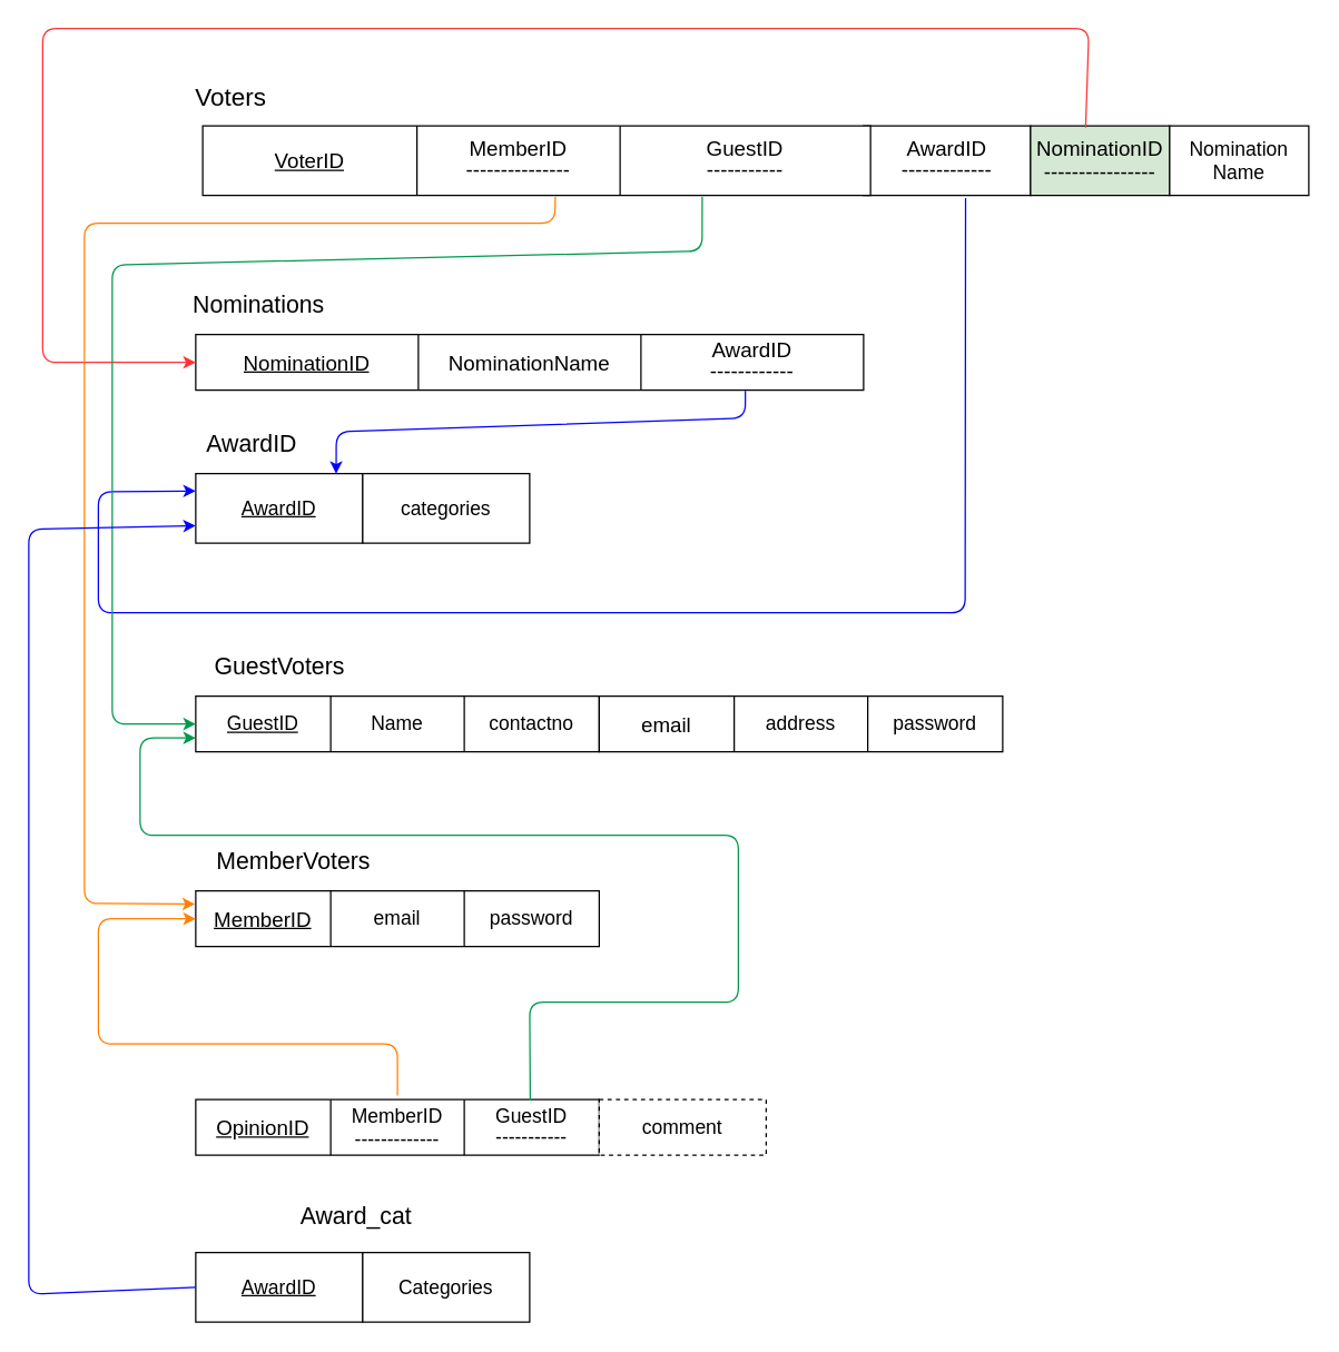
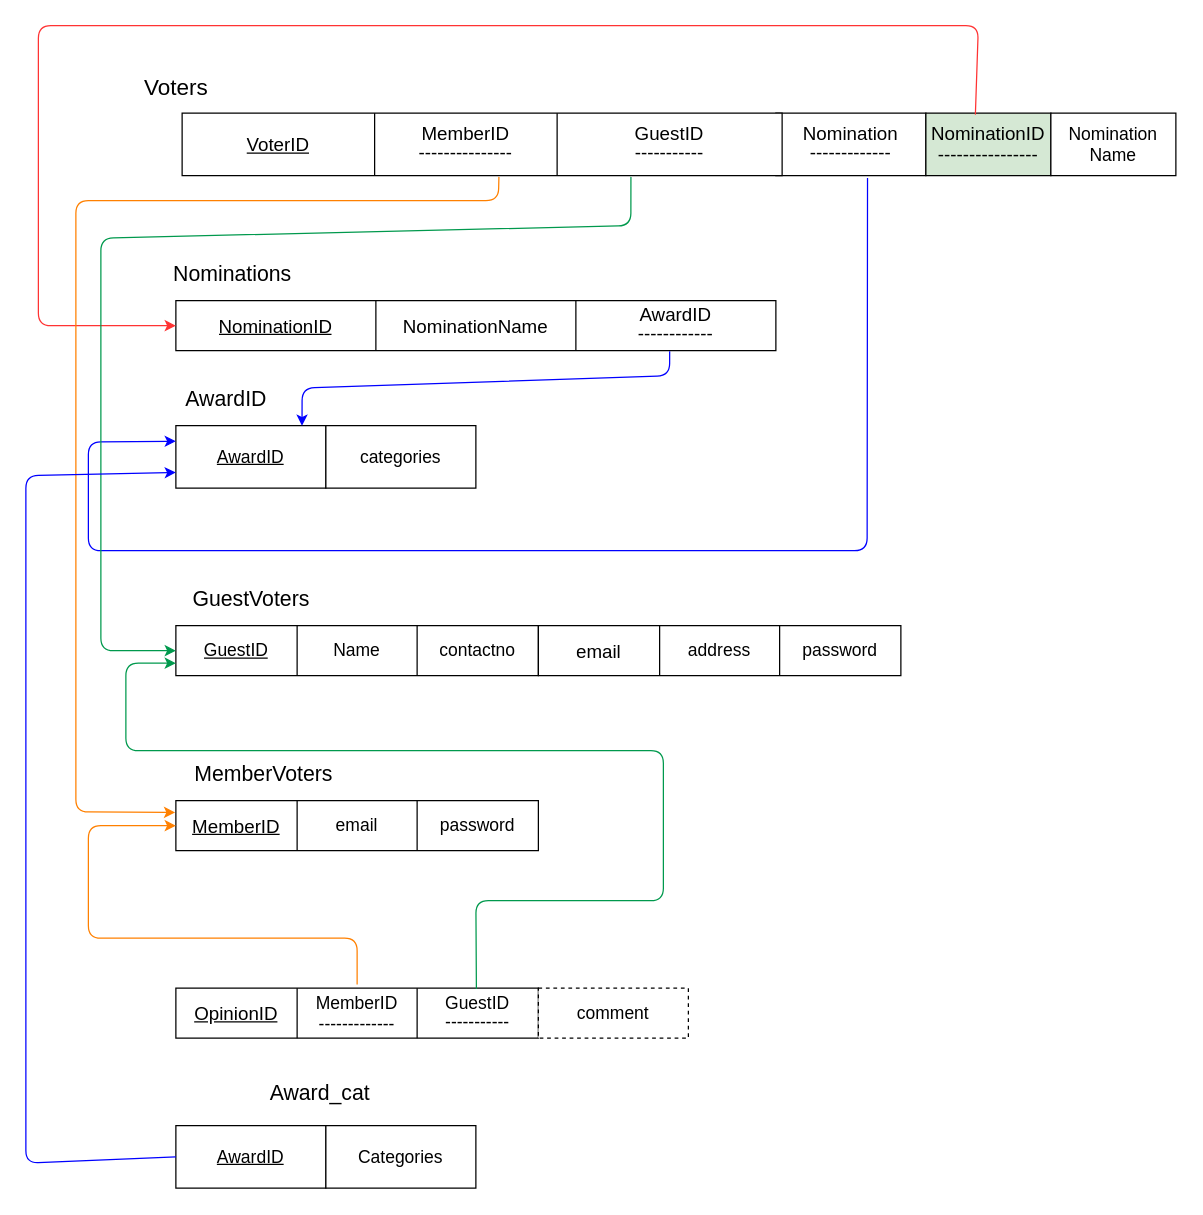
- <mxCell id="2" value="&lt;font style=&quot;font-size: 18px&quot;&gt;Voters&lt;/font&gt;" style="text;html=1;align=center;verticalAlign=middle;resizable=0;points=[];autosize=1;" vertex="1" parent="1"><mxGeometry x="130" y="60" width="70" height="20" as="geometry" /></mxCell>
+ <mxCell id="2" value="&lt;font style=&quot;font-size: 18px&quot;&gt;Voters&lt;/font&gt;" style="text;html=1;align=center;verticalAlign=middle;resizable=0;points=[];autosize=1;" vertex="1" parent="1"><mxGeometry x="105" y="60" width="70" height="20" as="geometry" /></mxCell>
- <mxCell id="3" value="&lt;font style=&quot;font-size: 15px ; line-height: 0%&quot;&gt;AwardID&lt;br&gt;-------------&lt;br&gt;&lt;/font&gt;" style="rounded=0;whiteSpace=wrap;html=1;" vertex="1" parent="1"><mxGeometry x="620" y="90" width="120" height="50" as="geometry" /></mxCell>
+ <mxCell id="3" value="&lt;font style=&quot;font-size: 15px ; line-height: 0%&quot;&gt;Nomination&lt;br&gt;-------------&lt;br&gt;&lt;/font&gt;" style="rounded=0;whiteSpace=wrap;html=1;" vertex="1" parent="1"><mxGeometry x="620" y="90" width="120" height="50" as="geometry" /></mxCell>
